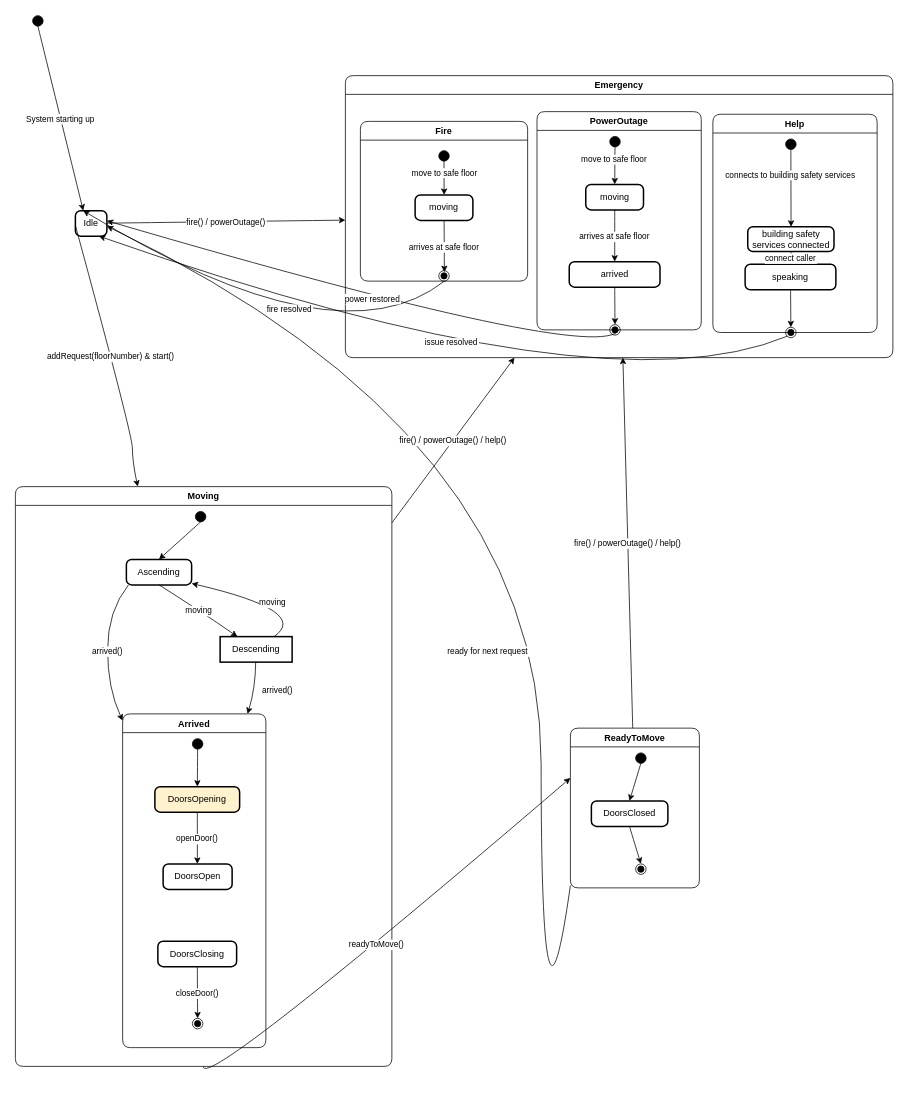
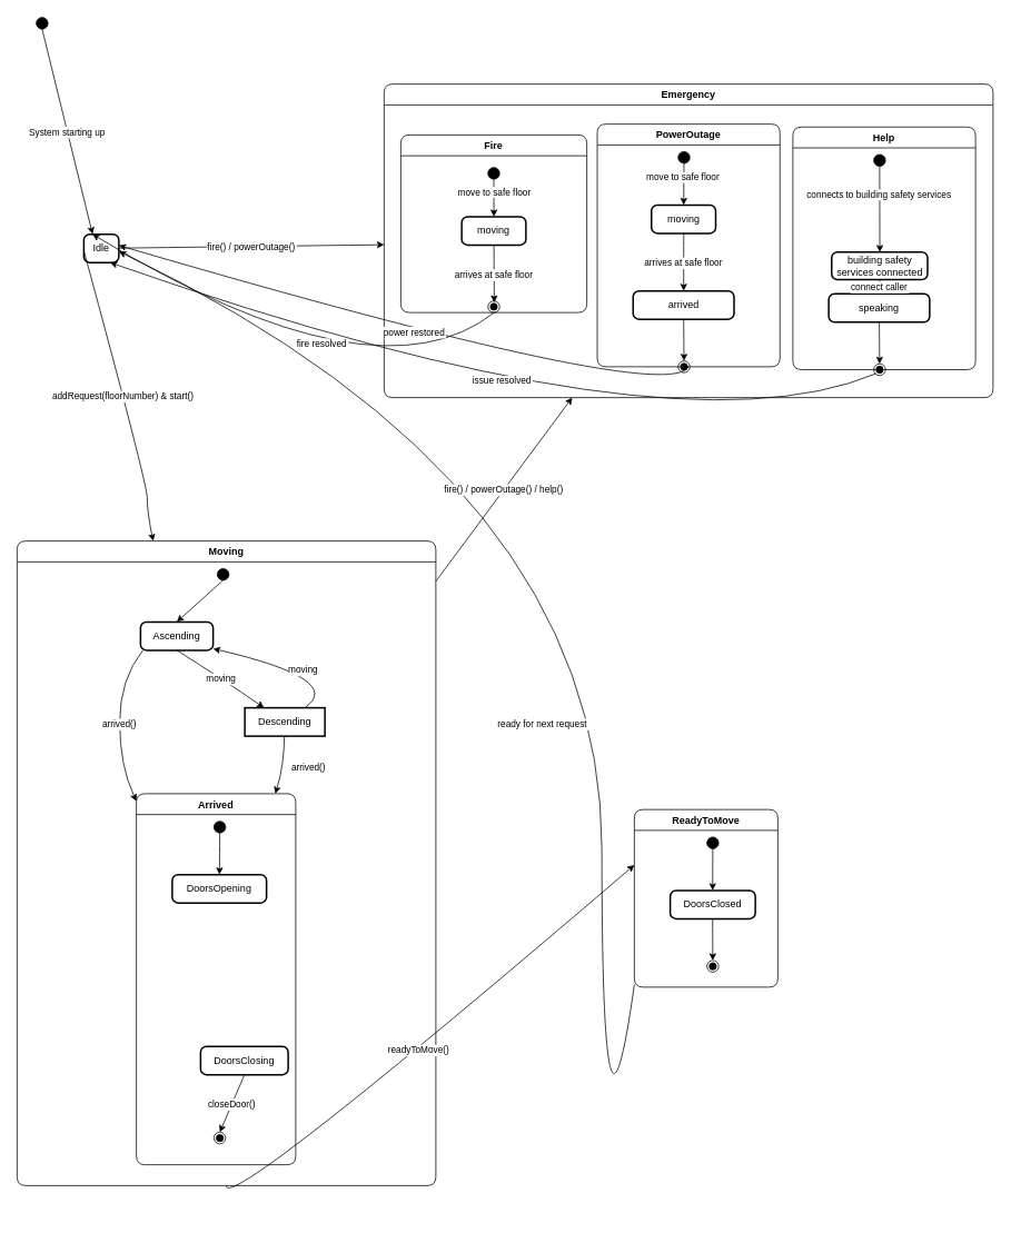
- <mxCell id="45" value="fire() / powerOutage() / help()" style="curved=1;startArrow=none;;rounded=0;" parent="1" source="22" target="28" edge="1"><mxGeometry relative="1" as="geometry"><Array as="points" /></mxGeometry></mxCell>
- <mxCell id="10" value="DoorsOpening" style="rounded=1;absoluteArcSize=1;arcSize=14;whiteSpace=wrap;strokeWidth=2;fillColor=#fff2cc;" parent="8" vertex="1"><mxGeometry x="43" y="97" width="113" height="34" as="geometry" /></mxCell>
+ <mxCell id="10" value="DoorsOpening" style="rounded=1;absoluteArcSize=1;arcSize=14;whiteSpace=wrap;strokeWidth=2;" parent="8" vertex="1"><mxGeometry x="43" y="97" width="113" height="34" as="geometry" /></mxCell>
- <mxCell id="24" value="DoorsClosed" style="rounded=1;absoluteArcSize=1;arcSize=14;whiteSpace=wrap;strokeWidth=2;" parent="22" vertex="1"><mxGeometry x="28" y="97" width="102" height="34" as="geometry" /></mxCell>
+ <mxCell id="24" value="DoorsClosed" style="rounded=1;absoluteArcSize=1;arcSize=14;whiteSpace=wrap;strokeWidth=2;" parent="22" vertex="1"><mxGeometry x="43" y="97" width="102" height="34" as="geometry" /></mxCell>
- <mxCell id="15" value="openDoor()" style="curved=1;startArrow=none;;exitX=0.501;exitY=1;entryX=0.496;entryY=0;rounded=0;" parent="8" source="10" target="11" edge="1"><mxGeometry relative="1" as="geometry"><Array as="points" /></mxGeometry></mxCell>
- <mxCell id="11" value="DoorsOpen" style="rounded=1;absoluteArcSize=1;arcSize=14;whiteSpace=wrap;strokeWidth=2;" parent="8" vertex="1"><mxGeometry x="54" y="200" width="92" height="34" as="geometry" /></mxCell>
- <mxCell id="12" value="DoorsClosing" style="rounded=1;absoluteArcSize=1;arcSize=14;whiteSpace=wrap;strokeWidth=2;" parent="8" vertex="1"><mxGeometry x="47" y="303" width="105" height="34" as="geometry" /></mxCell>
+ <mxCell id="12" value="DoorsClosing" style="rounded=1;absoluteArcSize=1;arcSize=14;whiteSpace=wrap;strokeWidth=2;" parent="8" vertex="1"><mxGeometry x="77" y="303" width="105" height="34" as="geometry" /></mxCell>
